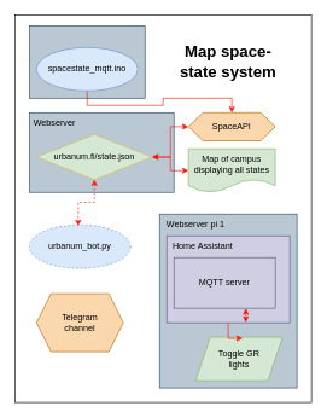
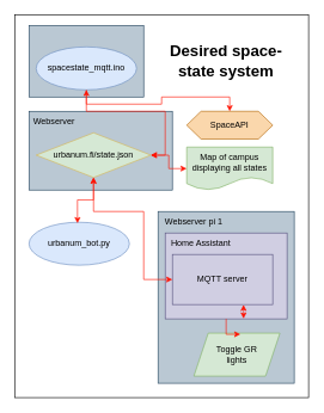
- <mxCell id="25" value="&lt;font style=&quot;font-size: 13px;&quot;&gt;&lt;font style=&quot;font-size: 14px;&quot;&gt;&lt;font style=&quot;font-size: 15px;&quot;&gt;&lt;font style=&quot;font-size: 16px;&quot;&gt;&lt;font style=&quot;font-size: 17px;&quot;&gt;&lt;font style=&quot;font-size: 18px;&quot;&gt;&lt;font style=&quot;font-size: 19px;&quot;&gt;&lt;font style=&quot;font-size: 20px;&quot;&gt;&lt;font style=&quot;font-size: 21px;&quot;&gt;&lt;font style=&quot;font-size: 22px;&quot;&gt;&lt;b&gt;Map space-state system&lt;/b&gt;&lt;/font&gt;&lt;/font&gt;&lt;/font&gt;&lt;/font&gt;&lt;/font&gt;&lt;/font&gt;&lt;/font&gt;&lt;/font&gt;&lt;/font&gt;&lt;/font&gt;" style="text;html=1;strokeColor=none;fillColor=none;align=center;verticalAlign=middle;whiteSpace=wrap;rounded=0;" vertex="1" parent="1"><mxGeometry x="230" y="50" width="170" height="70" as="geometry" /></mxCell>
+ <mxCell id="25" value="&lt;font style=&quot;font-size: 13px;&quot;&gt;&lt;font style=&quot;font-size: 14px;&quot;&gt;&lt;font style=&quot;font-size: 15px;&quot;&gt;&lt;font style=&quot;font-size: 16px;&quot;&gt;&lt;font style=&quot;font-size: 17px;&quot;&gt;&lt;font style=&quot;font-size: 18px;&quot;&gt;&lt;font style=&quot;font-size: 19px;&quot;&gt;&lt;font style=&quot;font-size: 20px;&quot;&gt;&lt;font style=&quot;font-size: 21px;&quot;&gt;&lt;font style=&quot;font-size: 22px;&quot;&gt;&lt;b&gt;Desired space-state system&lt;/b&gt;&lt;/font&gt;&lt;/font&gt;&lt;/font&gt;&lt;/font&gt;&lt;/font&gt;&lt;/font&gt;&lt;/font&gt;&lt;/font&gt;&lt;/font&gt;&lt;/font&gt;" style="text;html=1;strokeColor=none;fillColor=none;align=center;verticalAlign=middle;whiteSpace=wrap;rounded=0;" vertex="1" parent="1"><mxGeometry x="230" y="50" width="170" height="70" as="geometry" /></mxCell>
- <mxCell id="17" style="edgeStyle=orthogonalEdgeStyle;rounded=0;orthogonalLoop=1;jettySize=auto;html=1;exitX=1;exitY=0.5;exitDx=0;exitDy=0;entryX=0;entryY=0.5;entryDx=0;entryDy=0;endArrow=classic;endFill=1;strokeColor=#FF1303;startArrow=classic;startFill=1;" edge="1" parent="1" source="20" target="21"><mxGeometry relative="1" as="geometry" /></mxCell>
+ <mxCell id="17" style="edgeStyle=orthogonalEdgeStyle;rounded=0;orthogonalLoop=1;jettySize=auto;html=1;exitX=1;exitY=0.5;exitDx=0;exitDy=0;endArrow=classic;endFill=1;strokeColor=#FF1303;startArrow=classic;startFill=1;" edge="1" parent="1" source="20" target="6"><mxGeometry relative="1" as="geometry" /></mxCell>
- <mxCell id="23" style="edgeStyle=orthogonalEdgeStyle;rounded=0;orthogonalLoop=1;jettySize=auto;html=1;exitX=0.5;exitY=1;exitDx=0;exitDy=0;entryX=0.483;entryY=0.023;entryDx=0;entryDy=0;entryPerimeter=0;startArrow=classic;startFill=1;strokeColor=#FF1303;dashed=1;" edge="1" parent="1" source="20" target="11"><mxGeometry relative="1" as="geometry" /></mxCell>
+ <mxCell id="23" style="edgeStyle=orthogonalEdgeStyle;rounded=0;orthogonalLoop=1;jettySize=auto;html=1;exitX=0.5;exitY=1;exitDx=0;exitDy=0;entryX=0.483;entryY=0.023;entryDx=0;entryDy=0;entryPerimeter=0;startArrow=classic;startFill=1;strokeColor=#FF1303;" edge="1" parent="1" source="20" target="11"><mxGeometry relative="1" as="geometry" /></mxCell>
+ <mxCell id="19" style="edgeStyle=orthogonalEdgeStyle;rounded=0;orthogonalLoop=1;jettySize=auto;html=1;exitX=0.5;exitY=1;exitDx=0;exitDy=0;entryX=0;entryY=0.5;entryDx=0;entryDy=0;startArrow=classic;startFill=1;strokeColor=#FF1303;" edge="1" parent="1" source="20" target="8"><mxGeometry relative="1" as="geometry"><Array as="points"><mxPoint x="130" y="295" /><mxPoint x="200" y="295" /><mxPoint x="200" y="390" /></Array></mxGeometry></mxCell>
- <mxCell id="11" value="urbanum_bot.py" style="ellipse;whiteSpace=wrap;html=1;fillColor=#dae8fc;strokeColor=#6c8ebf;dashed=1;" vertex="1" parent="1"><mxGeometry x="40" y="310" width="140" height="60" as="geometry" /></mxCell>
+ <mxCell id="11" value="urbanum_bot.py" style="ellipse;whiteSpace=wrap;html=1;fillColor=#dae8fc;strokeColor=#6c8ebf;" vertex="1" parent="1"><mxGeometry x="40" y="310" width="140" height="60" as="geometry" /></mxCell>
- <mxCell id="12" value="&lt;div&gt;Telegram&lt;/div&gt;&lt;div&gt;channel&lt;br&gt;&lt;/div&gt;" style="shape=hexagon;perimeter=hexagonPerimeter2;whiteSpace=wrap;html=1;fixedSize=1;fillColor=#fad7ac;strokeColor=#b46504;" vertex="1" parent="1"><mxGeometry x="50" y="405" width="120" height="80" as="geometry" /></mxCell>
